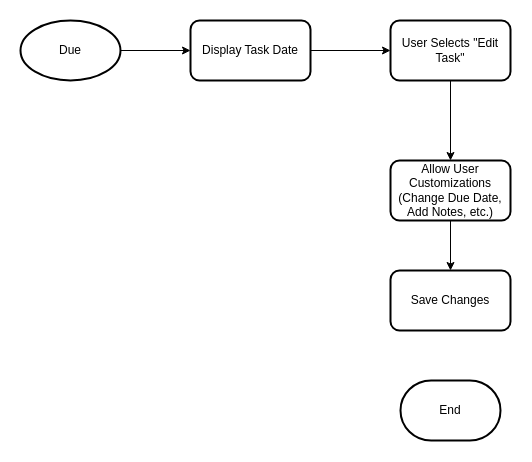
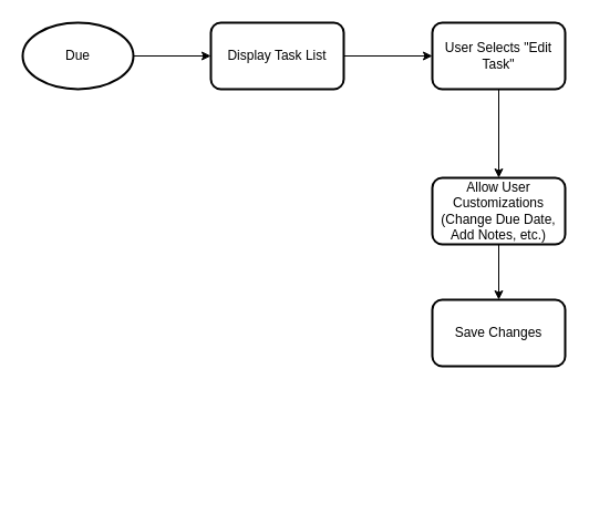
- <mxCell id="5" value="Display Task Date" style="rounded=1;whiteSpace=wrap;html=1;strokeWidth=2;" vertex="1" parent="1"><mxGeometry x="190" y="20" width="120" height="60" as="geometry" /></mxCell>
+ <mxCell id="5" value="Display Task List" style="rounded=1;whiteSpace=wrap;html=1;strokeWidth=2;" vertex="1" parent="1"><mxGeometry x="190" y="20" width="120" height="60" as="geometry" /></mxCell>
- <mxCell id="11" value="End" style="strokeWidth=2;html=1;shape=mxgraph.flowchart.terminator;whiteSpace=wrap;" vertex="1" parent="1"><mxGeometry x="400" y="380" width="100" height="60" as="geometry" /></mxCell>
